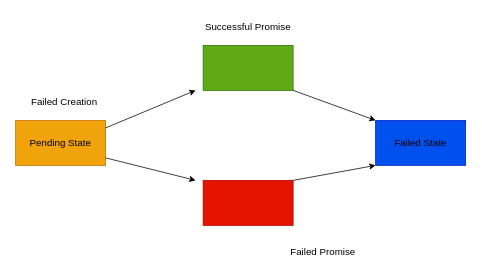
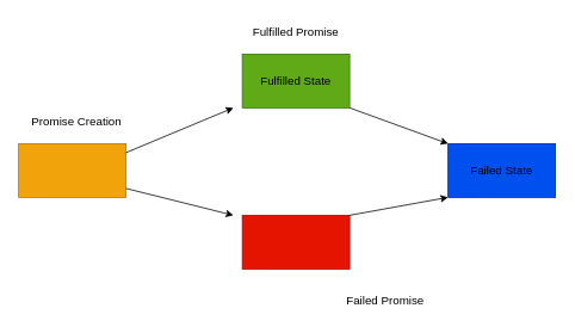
- <mxCell id="11" value="Successful Promise" style="text;strokeColor=none;align=center;fillColor=none;html=1;verticalAlign=middle;whiteSpace=wrap;rounded=0;fontSize=13;" vertex="1" parent="1"><mxGeometry x="270" y="20" width="120" height="30" as="geometry" /></mxCell>
+ <mxCell id="11" value="Fulfilled Promise" style="text;strokeColor=none;align=center;fillColor=none;html=1;verticalAlign=middle;whiteSpace=wrap;rounded=0;fontSize=13;" vertex="1" parent="1"><mxGeometry x="270" y="20" width="120" height="30" as="geometry" /></mxCell>
+ <mxCell id="10" value="&lt;font style=&quot;font-size: 13px;&quot;&gt;Fulfilled State&lt;/font&gt;" style="text;strokeColor=none;align=center;fillColor=none;html=1;verticalAlign=middle;whiteSpace=wrap;rounded=0;" vertex="1" parent="1"><mxGeometry x="285" y="75" width="90" height="30" as="geometry" /></mxCell>
- <mxCell id="15" value="Failed Creation" style="text;strokeColor=none;align=center;fillColor=none;html=1;verticalAlign=middle;whiteSpace=wrap;rounded=0;fontSize=13;" vertex="1" parent="1"><mxGeometry x="30" y="120" width="110" height="30" as="geometry" /></mxCell>
+ <mxCell id="15" value="Promise Creation" style="text;strokeColor=none;align=center;fillColor=none;html=1;verticalAlign=middle;whiteSpace=wrap;rounded=0;fontSize=13;" vertex="1" parent="1"><mxGeometry x="30" y="120" width="110" height="30" as="geometry" /></mxCell>
- <mxCell id="14" value="Pending State" style="text;strokeColor=none;align=center;fillColor=none;html=1;verticalAlign=middle;whiteSpace=wrap;rounded=0;fontSize=13;" vertex="1" parent="1"><mxGeometry x="35" y="175" width="90" height="30" as="geometry" /></mxCell>
